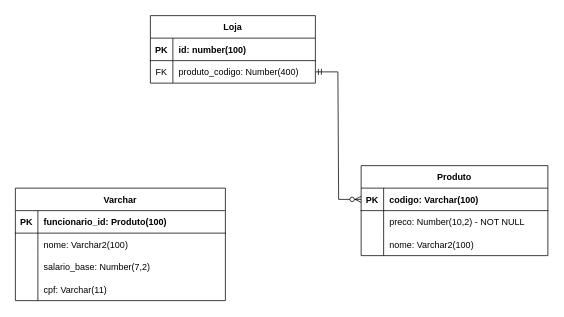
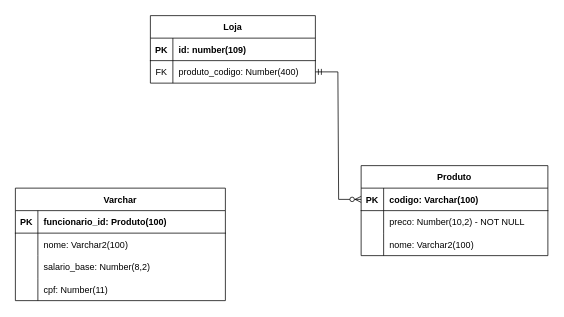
- <mxCell id="15" value="id: number(100)" style="shape=partialRectangle;connectable=0;fillColor=none;top=0;left=0;bottom=0;right=0;align=left;spacingLeft=6;fontStyle=1;overflow=hidden;" vertex="1" parent="13"><mxGeometry x="30" width="190" height="30" as="geometry"><mxRectangle width="190" height="30" as="alternateBounds" /></mxGeometry></mxCell>
+ <mxCell id="15" value="id: number(109)" style="shape=partialRectangle;connectable=0;fillColor=none;top=0;left=0;bottom=0;right=0;align=left;spacingLeft=6;fontStyle=1;overflow=hidden;" vertex="1" parent="13"><mxGeometry x="30" width="190" height="30" as="geometry"><mxRectangle width="190" height="30" as="alternateBounds" /></mxGeometry></mxCell>
- <mxCell id="29" value="salario_base: Number(7,2)" style="shape=partialRectangle;connectable=0;fillColor=none;top=0;left=0;bottom=0;right=0;align=left;spacingLeft=6;overflow=hidden;" vertex="1" parent="27"><mxGeometry x="30" width="250" height="30" as="geometry"><mxRectangle width="250" height="30" as="alternateBounds" /></mxGeometry></mxCell>
+ <mxCell id="29" value="salario_base: Number(8,2)" style="shape=partialRectangle;connectable=0;fillColor=none;top=0;left=0;bottom=0;right=0;align=left;spacingLeft=6;overflow=hidden;" vertex="1" parent="27"><mxGeometry x="30" width="250" height="30" as="geometry"><mxRectangle width="250" height="30" as="alternateBounds" /></mxGeometry></mxCell>
- <mxCell id="32" value="cpf: Varchar(11)" style="shape=partialRectangle;connectable=0;fillColor=none;top=0;left=0;bottom=0;right=0;align=left;spacingLeft=6;overflow=hidden;" vertex="1" parent="30"><mxGeometry x="30" width="250" height="30" as="geometry"><mxRectangle width="250" height="30" as="alternateBounds" /></mxGeometry></mxCell>
+ <mxCell id="32" value="cpf: Number(11)" style="shape=partialRectangle;connectable=0;fillColor=none;top=0;left=0;bottom=0;right=0;align=left;spacingLeft=6;overflow=hidden;" vertex="1" parent="30"><mxGeometry x="30" width="250" height="30" as="geometry"><mxRectangle width="250" height="30" as="alternateBounds" /></mxGeometry></mxCell>
